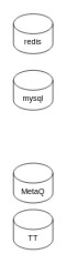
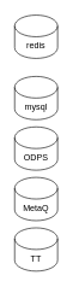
+ <mxCell id="4" value="ODPS" style="shape=cylinder3;whiteSpace=wrap;html=1;boundedLbl=1;backgroundOutline=1;size=15;" vertex="1" parent="1"><mxGeometry x="20" y="175" width="60" height="60" as="geometry" /></mxCell>
